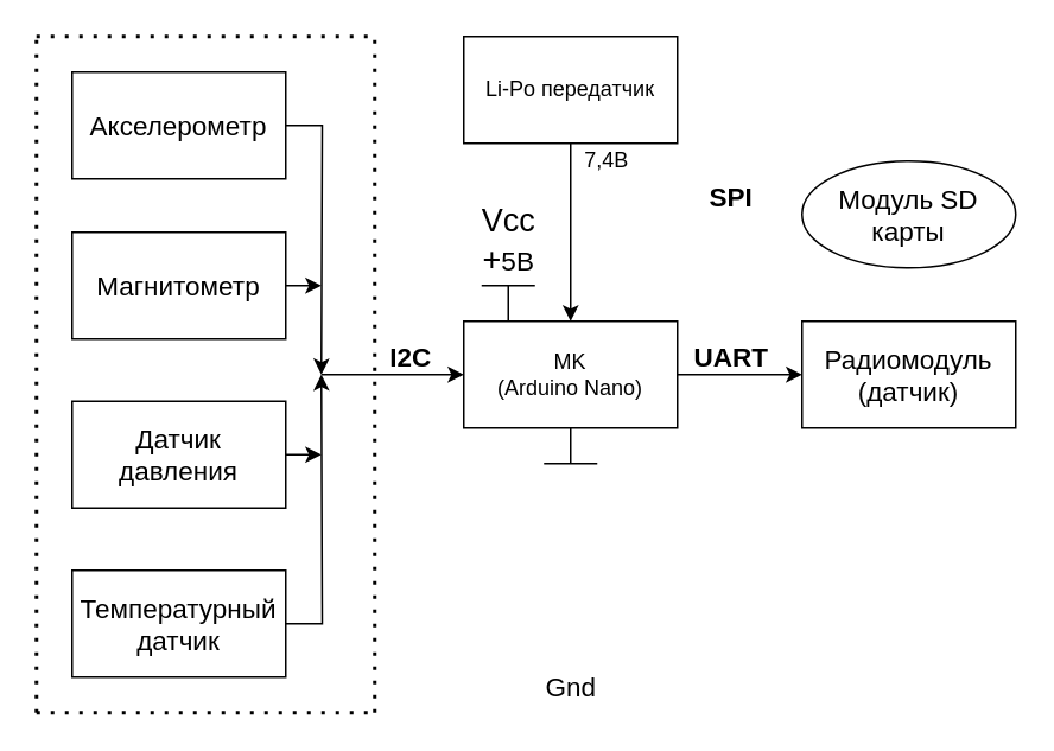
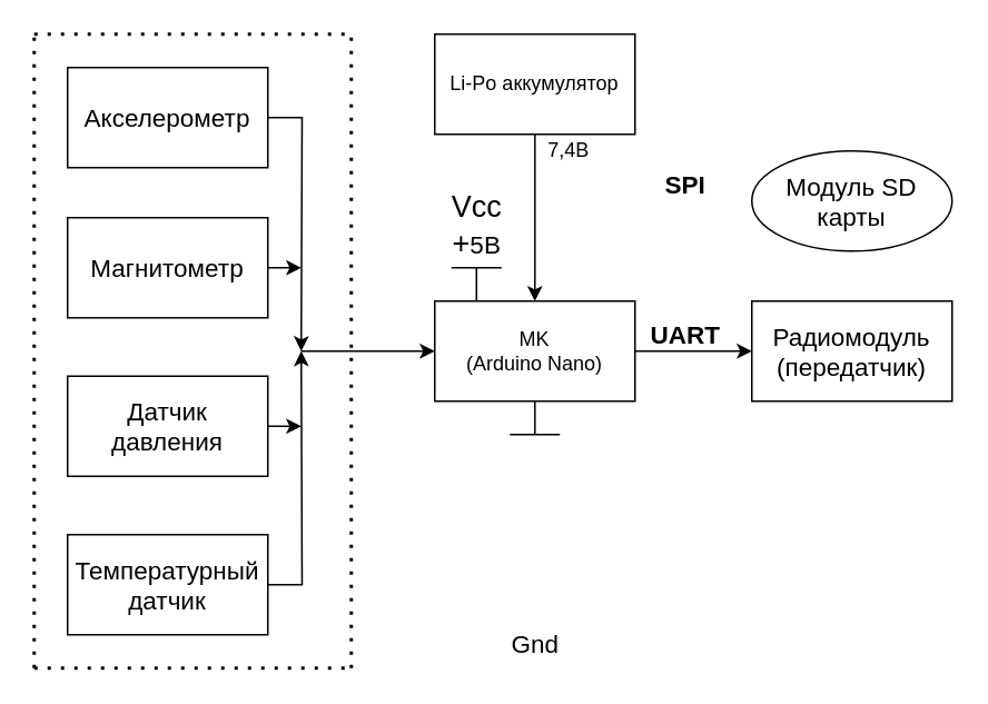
- <mxCell id="5" value="Li-Po передатчик" style="rounded=0;whiteSpace=wrap;html=1;" vertex="1" parent="1"><mxGeometry x="260" y="20" width="120" height="60" as="geometry" /></mxCell>
+ <mxCell id="5" value="Li-Po аккумулятор" style="rounded=0;whiteSpace=wrap;html=1;" vertex="1" parent="1"><mxGeometry x="260" y="20" width="120" height="60" as="geometry" /></mxCell>
- <mxCell id="19" value="&lt;b&gt;I2C&lt;/b&gt;" style="text;html=1;align=center;verticalAlign=middle;resizable=0;points=[];autosize=1;strokeColor=none;fillColor=none;fontSize=15;" vertex="1" parent="1"><mxGeometry x="210" y="190" width="40" height="20" as="geometry" /></mxCell>
- <mxCell id="11" value="Радиомодуль&lt;br&gt;(датчик)" style="rounded=0;whiteSpace=wrap;html=1;fontSize=15;" vertex="1" parent="1"><mxGeometry x="450" y="180" width="120" height="60" as="geometry" /></mxCell>
+ <mxCell id="11" value="Радиомодуль&lt;br&gt;(передатчик)" style="rounded=0;whiteSpace=wrap;html=1;fontSize=15;" vertex="1" parent="1"><mxGeometry x="450" y="180" width="120" height="60" as="geometry" /></mxCell>
